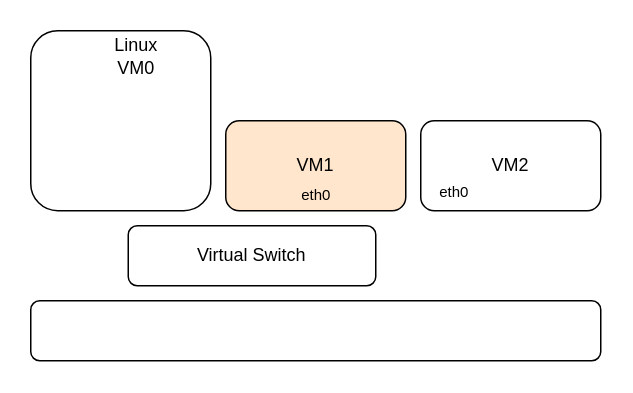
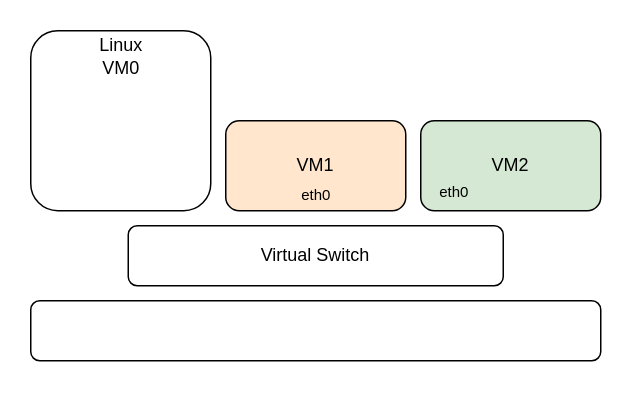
- <mxCell id="9" value="&lt;span style=&quot;text-wrap-mode: wrap;&quot;&gt;Linux VM0&lt;/span&gt;" style="text;html=1;align=center;verticalAlign=middle;resizable=0;points=[];autosize=1;strokeColor=none;fillColor=none;" vertex="1" parent="1"><mxGeometry x="50" y="22" width="80" height="30" as="geometry" /></mxCell>
+ <mxCell id="9" value="&lt;span style=&quot;text-wrap-mode: wrap;&quot;&gt;Linux VM0&lt;/span&gt;" style="text;html=1;align=center;verticalAlign=middle;resizable=0;points=[];autosize=1;strokeColor=none;fillColor=none;" vertex="1" parent="1"><mxGeometry x="40" y="22" width="80" height="30" as="geometry" /></mxCell>
- <mxCell id="4" value="VM2" style="rounded=1;whiteSpace=wrap;html=1;" parent="1" vertex="1"><mxGeometry x="280" y="80" width="120" height="60" as="geometry" /></mxCell>
+ <mxCell id="4" value="VM2" style="rounded=1;whiteSpace=wrap;html=1;fillColor=#d5e8d4;" parent="1" vertex="1"><mxGeometry x="280" y="80" width="120" height="60" as="geometry" /></mxCell>
- <mxCell id="5" value="Virtual Switch" style="rounded=1;whiteSpace=wrap;html=1;" parent="1" vertex="1"><mxGeometry x="85" y="150" width="165" height="40" as="geometry" /></mxCell>
+ <mxCell id="5" value="Virtual Switch" style="rounded=1;whiteSpace=wrap;html=1;" parent="1" vertex="1"><mxGeometry x="85" y="150" width="250" height="40" as="geometry" /></mxCell>
